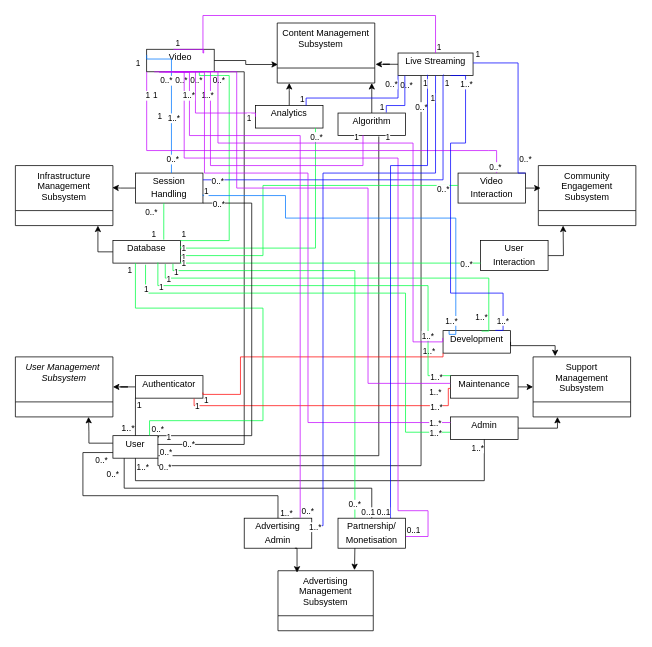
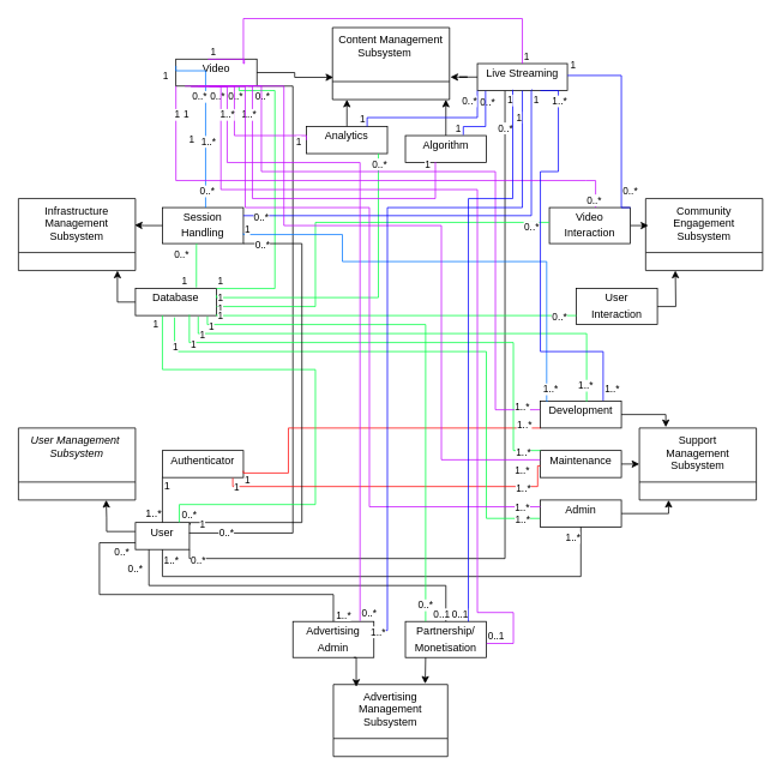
- <mxCell id="25" value="&lt;p style=&quot;margin: 4px 0px 0px;&quot;&gt;Development&lt;/p&gt;" style="verticalAlign=top;align=center;overflow=fill;html=1;whiteSpace=wrap;" vertex="1" parent="1"><mxGeometry x="590" y="440" width="90" height="30" as="geometry" /></mxCell>
+ <mxCell id="25" value="&lt;p style=&quot;margin: 4px 0px 0px;&quot;&gt;Development&lt;/p&gt;" style="verticalAlign=top;align=center;overflow=fill;html=1;whiteSpace=wrap;" vertex="1" parent="1"><mxGeometry x="600" y="445" width="90" height="30" as="geometry" /></mxCell>
- <mxCell id="8" style="edgeStyle=orthogonalEdgeStyle;rounded=0;orthogonalLoop=1;jettySize=auto;html=1;entryX=1;entryY=0.5;entryDx=0;entryDy=0;" edge="1" parent="1" source="9" target="2"><mxGeometry relative="1" as="geometry" /></mxCell>
- <mxCell id="47" value="" style="endArrow=none;html=1;edgeStyle=orthogonalEdgeStyle;rounded=0;exitX=1.011;exitY=0.889;exitDx=0;exitDy=0;entryX=0.604;entryY=1.039;entryDx=0;entryDy=0;entryPerimeter=0;exitPerimeter=0;" edge="1" parent="1" source="11" target="18"><mxGeometry relative="1" as="geometry"><mxPoint x="220" y="598" as="sourcePoint" /><mxPoint x="335" y="110" as="targetPoint" /></mxGeometry></mxCell>
- <mxCell id="48" value="0..*" style="edgeLabel;resizable=0;html=1;align=left;verticalAlign=bottom;" connectable="0" vertex="1" parent="47"><mxGeometry x="-1" relative="1" as="geometry"><mxPoint y="3" as="offset" /></mxGeometry></mxCell>
- <mxCell id="49" value="1" style="edgeLabel;resizable=0;html=1;align=right;verticalAlign=bottom;" connectable="0" vertex="1" parent="47"><mxGeometry x="1" relative="1" as="geometry"><mxPoint x="16" y="9" as="offset" /></mxGeometry></mxCell>
